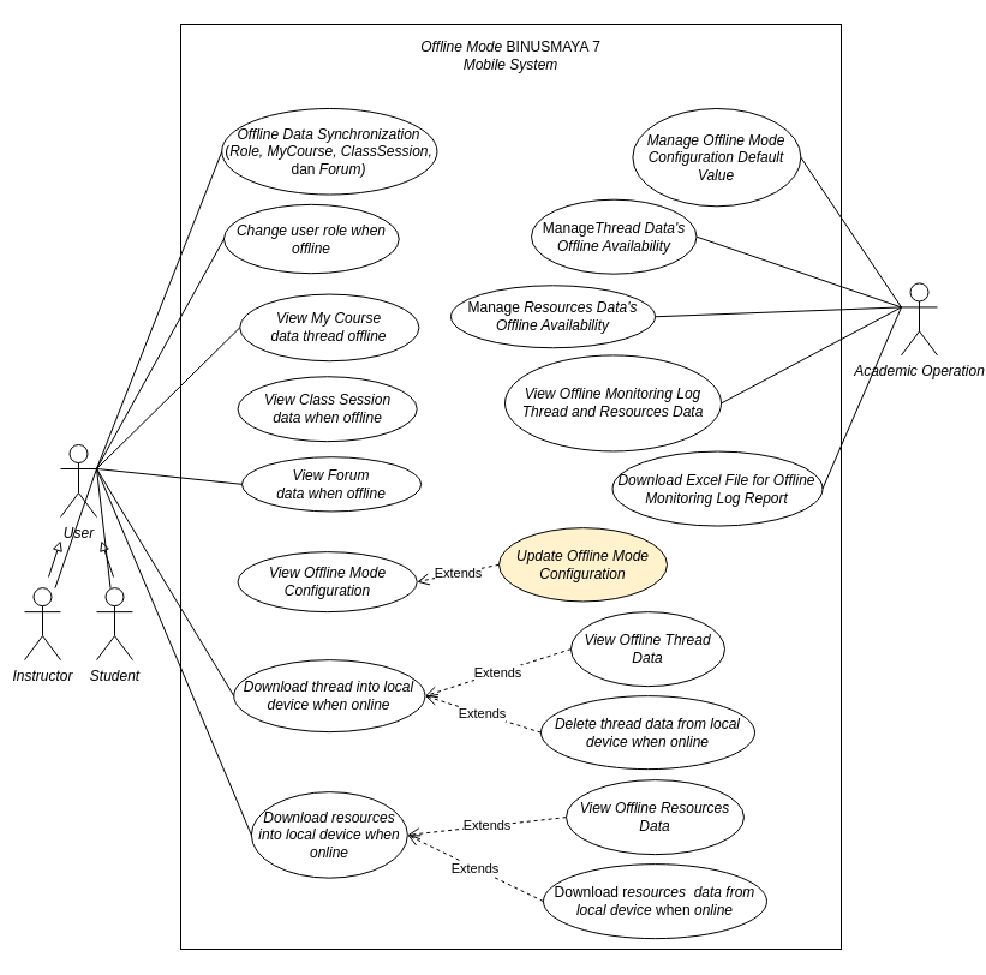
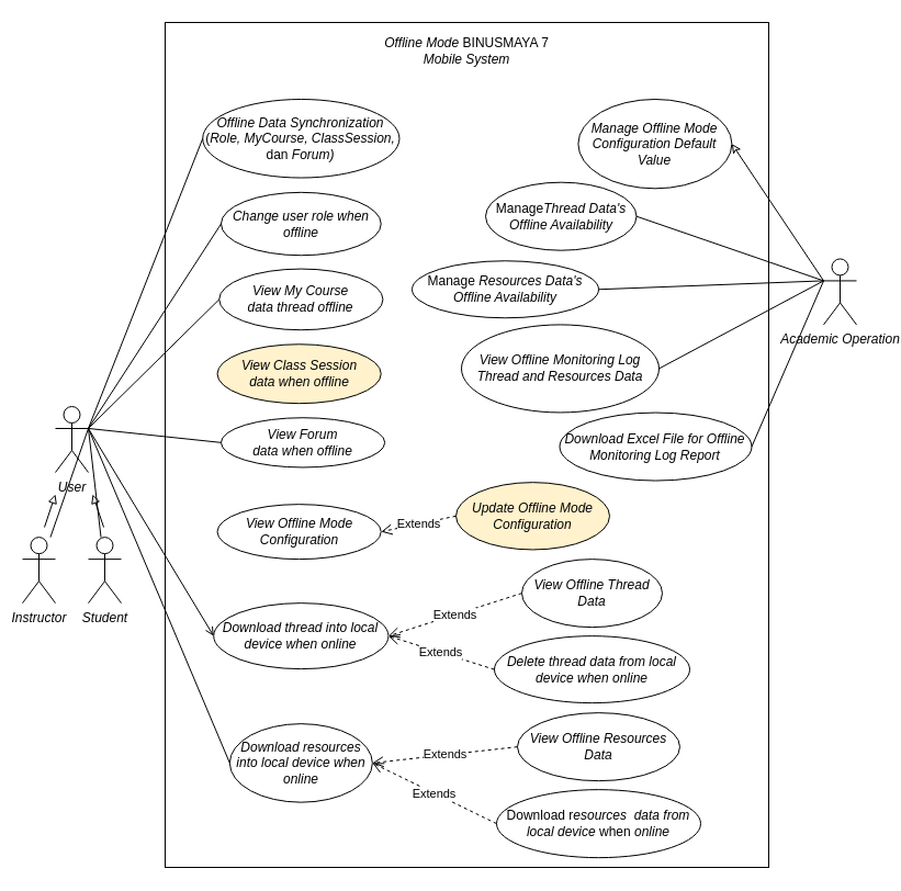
- <mxCell id="29" style="edgeStyle=none;rounded=0;orthogonalLoop=1;jettySize=auto;html=1;entryX=1;entryY=0.5;entryDx=0;entryDy=0;endArrow=none;endFill=0;exitX=0;exitY=0.333;exitDx=0;exitDy=0;exitPerimeter=0;" edge="1" parent="1" source="28" target="14"><mxGeometry relative="1" as="geometry"><mxPoint x="726.01" y="290.19" as="sourcePoint" /><mxPoint x="178.002" y="474.82" as="targetPoint" /></mxGeometry></mxCell>
+ <mxCell id="29" style="edgeStyle=none;rounded=0;orthogonalLoop=1;jettySize=auto;html=1;entryX=1;entryY=0.5;entryDx=0;entryDy=0;endArrow=classic;endFill=0;exitX=0;exitY=0.333;exitDx=0;exitDy=0;exitPerimeter=0;" edge="1" parent="1" source="28" target="14"><mxGeometry relative="1" as="geometry"><mxPoint x="726.01" y="290.19" as="sourcePoint" /><mxPoint x="178.002" y="474.82" as="targetPoint" /></mxGeometry></mxCell>
- <mxCell id="7" value="&lt;i&gt;Change user role when offline&lt;/i&gt;" style="ellipse;whiteSpace=wrap;html=1;" vertex="1" parent="1"><mxGeometry x="185.96" y="169.83" width="145.77" height="57.39" as="geometry" /></mxCell>
+ <mxCell id="7" value="&lt;i&gt;Change user role when offline&lt;/i&gt;" style="ellipse;whiteSpace=wrap;html=1;" vertex="1" parent="1"><mxGeometry x="200.96" y="174.83" width="145.77" height="57.39" as="geometry" /></mxCell>
- <mxCell id="9" value="&lt;i style=&quot;border-color: var(--border-color);&quot;&gt;View&amp;nbsp;Class Session data&amp;nbsp;when&amp;nbsp;offline&lt;/i&gt;" style="ellipse;whiteSpace=wrap;html=1;" vertex="1" parent="1"><mxGeometry x="197.5" y="313.27" width="149.23" height="53.91" as="geometry" /></mxCell>
+ <mxCell id="9" value="&lt;i style=&quot;border-color: var(--border-color);&quot;&gt;View&amp;nbsp;Class Session data&amp;nbsp;when&amp;nbsp;offline&lt;/i&gt;" style="ellipse;whiteSpace=wrap;html=1;fillColor=#fff2cc;" vertex="1" parent="1"><mxGeometry x="197.5" y="313.27" width="149.23" height="53.91" as="geometry" /></mxCell>
- <mxCell id="39" style="edgeStyle=none;rounded=0;orthogonalLoop=1;jettySize=auto;html=1;exitX=1;exitY=0.333;exitDx=0;exitDy=0;exitPerimeter=0;entryX=0;entryY=0.5;entryDx=0;entryDy=0;endArrow=none;endFill=0;" edge="1" parent="1" source="4" target="11"><mxGeometry relative="1" as="geometry" /></mxCell>
+ <mxCell id="39" style="edgeStyle=none;rounded=0;orthogonalLoop=1;jettySize=auto;html=1;exitX=1;exitY=0.333;exitDx=0;exitDy=0;exitPerimeter=0;entryX=0;entryY=0.5;entryDx=0;entryDy=0;endArrow=open;endFill=0;" edge="1" parent="1" source="4" target="11"><mxGeometry relative="1" as="geometry" /></mxCell>
